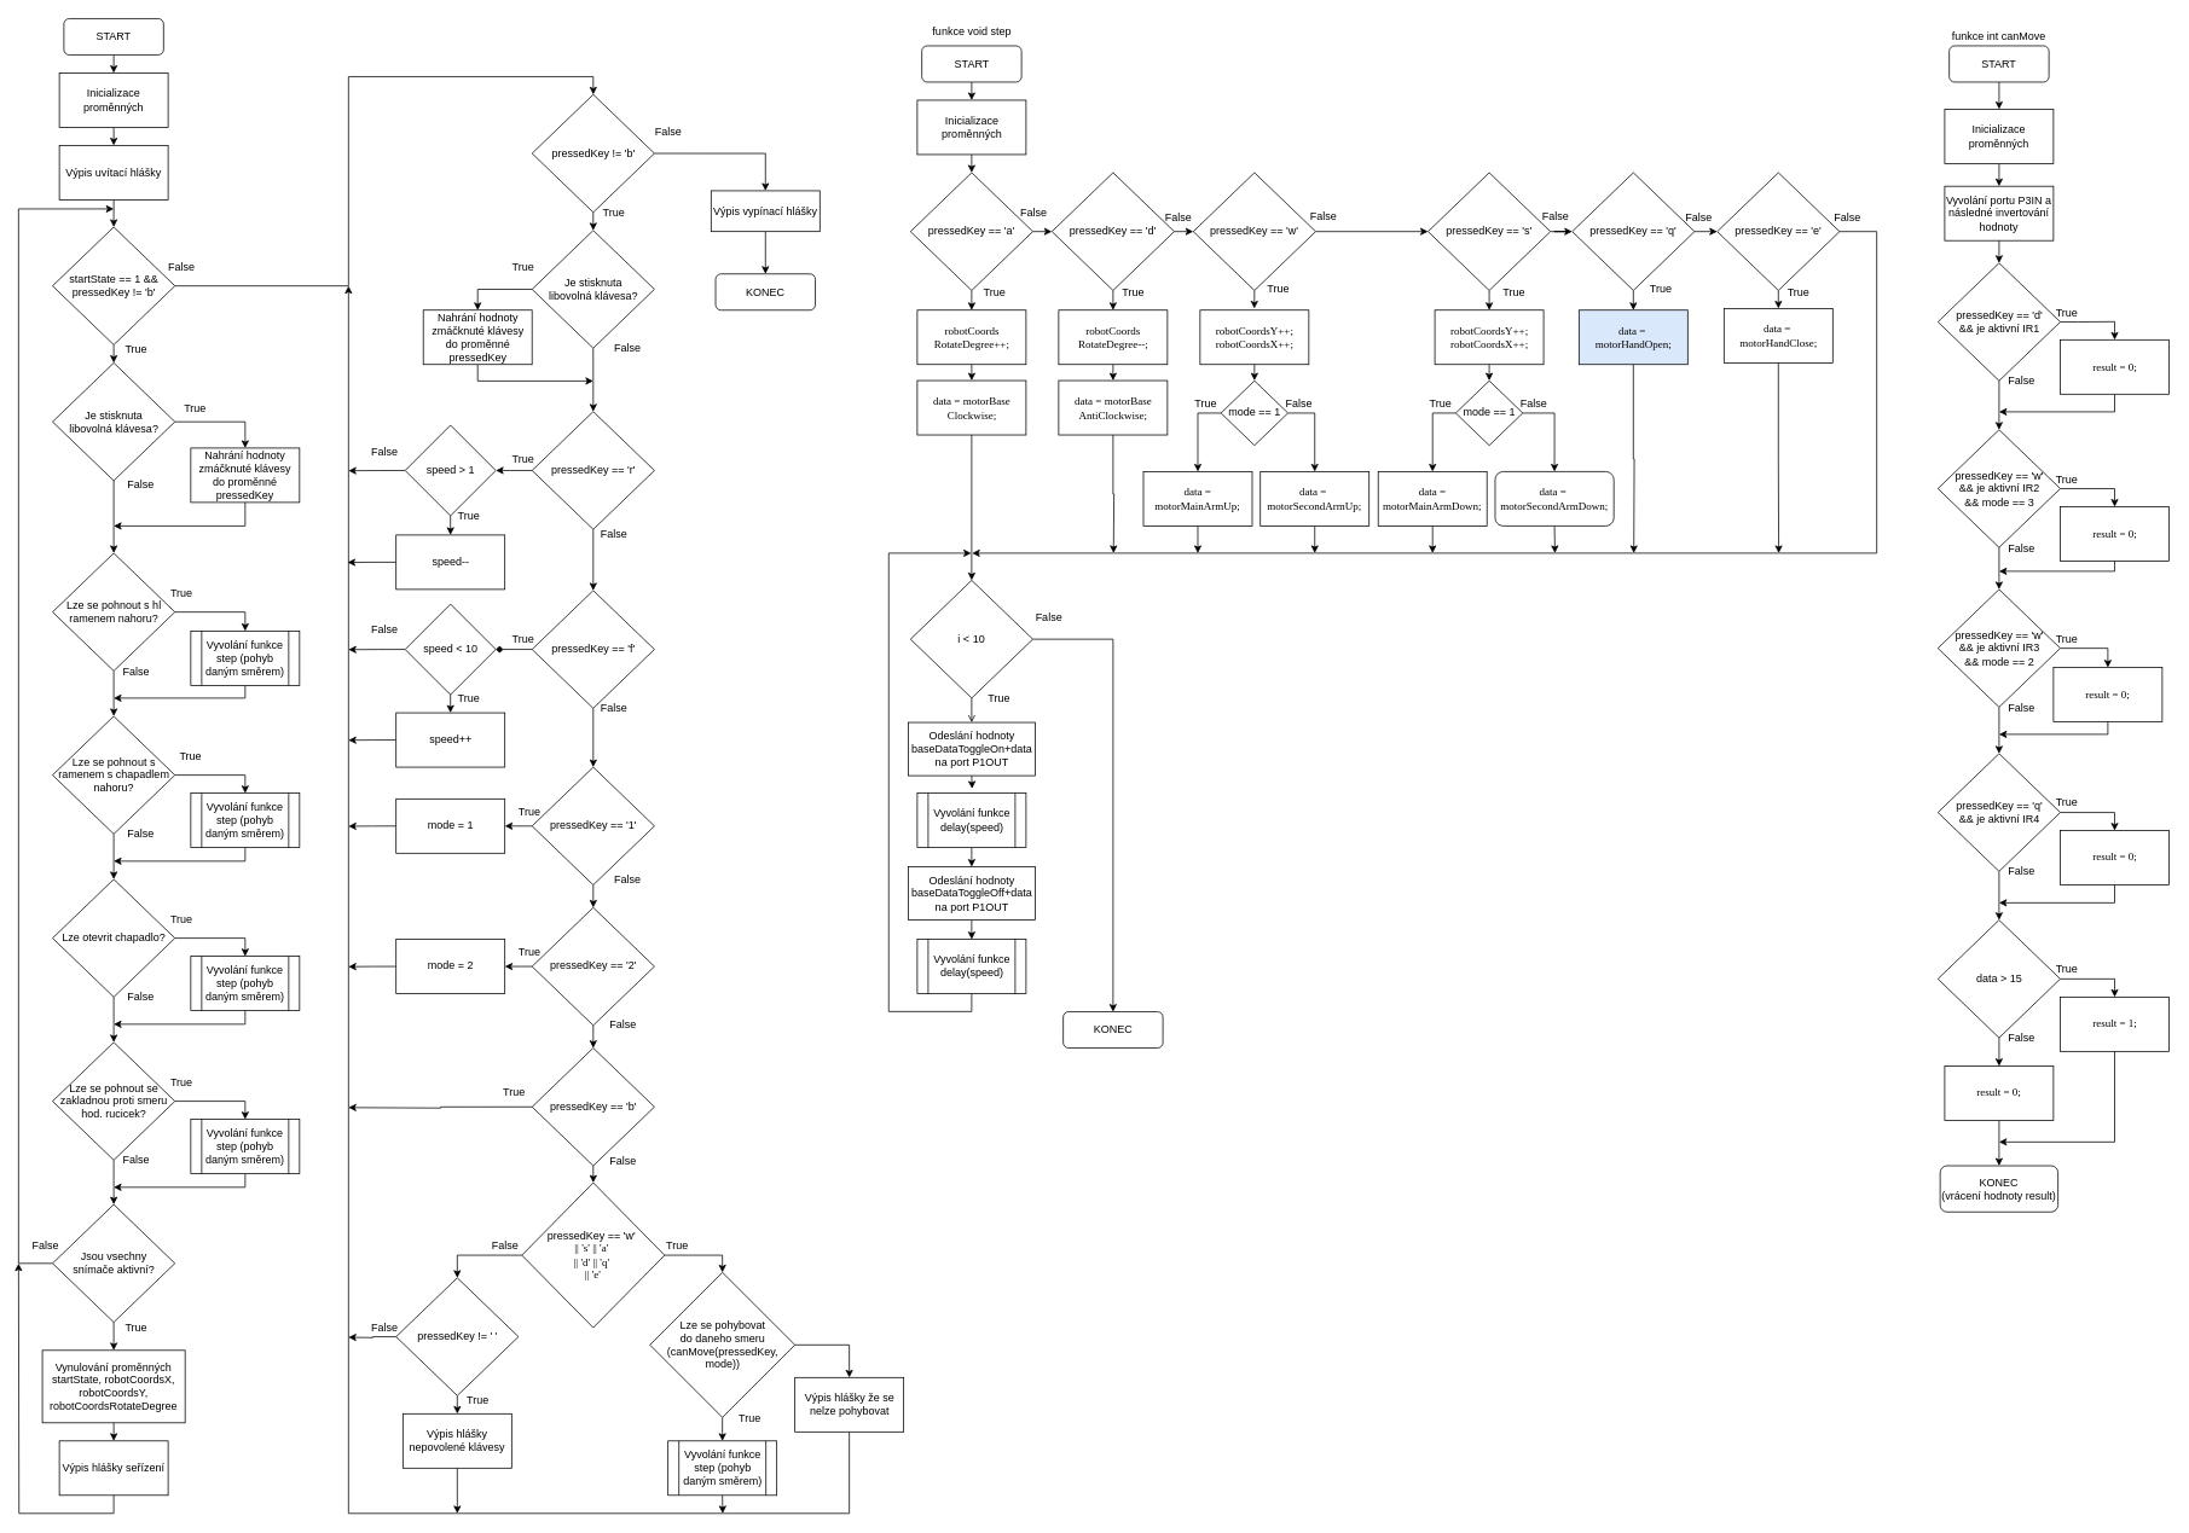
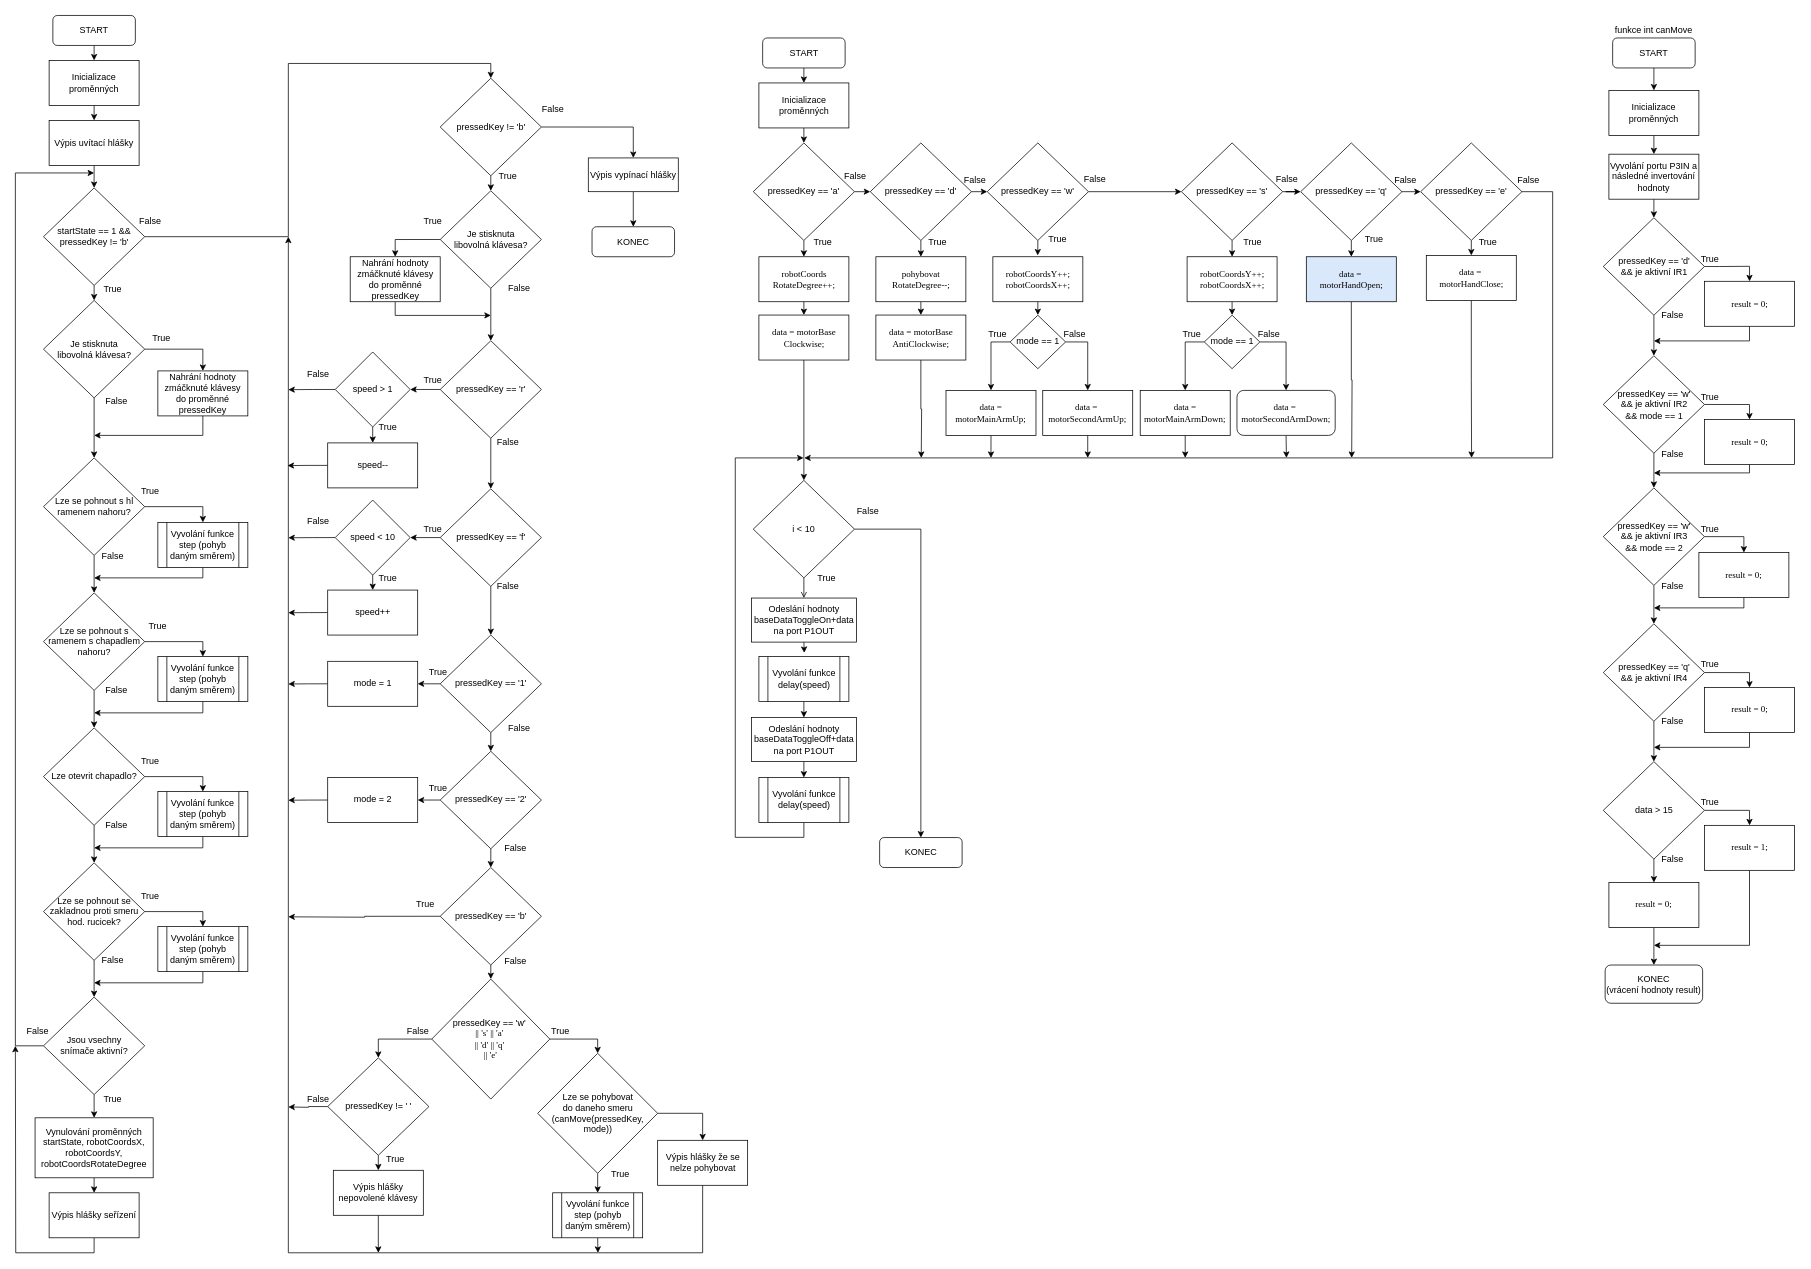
- <mxCell id="217" value="funkce void step" style="text;html=1;strokeColor=none;fillColor=none;align=center;verticalAlign=middle;whiteSpace=wrap;rounded=0;" vertex="1" parent="1"><mxGeometry x="971.5" y="20" width="200" height="30" as="geometry" /></mxCell>
- <mxCell id="161" value="&lt;span style=&quot;font-size: 9pt ; font-family: &amp;#34;consolas&amp;#34;&quot;&gt;robotCoords&lt;br&gt;RotateDegree--;&lt;/span&gt;" style="rounded=0;whiteSpace=wrap;html=1;" vertex="1" parent="1"><mxGeometry x="1167.5" y="341.75" width="120" height="60" as="geometry" /></mxCell>
+ <mxCell id="161" value="&lt;span style=&quot;font-size: 9pt ; font-family: &amp;#34;consolas&amp;#34;&quot;&gt;pohybovat&lt;br&gt;RotateDegree--;&lt;/span&gt;" style="rounded=0;whiteSpace=wrap;html=1;" vertex="1" parent="1"><mxGeometry x="1167.5" y="341.75" width="120" height="60" as="geometry" /></mxCell>
- <mxCell id="232" value="pressedKey == 'w'&lt;br&gt;&amp;amp;&amp;amp; je aktivní IR2 &lt;br&gt;&amp;amp;&amp;amp; mode == 3" style="rhombus;whiteSpace=wrap;html=1;" vertex="1" parent="1"><mxGeometry x="2137.5" y="473.75" width="135" height="130" as="geometry" /></mxCell>
+ <mxCell id="232" value="pressedKey == 'w'&lt;br&gt;&amp;amp;&amp;amp; je aktivní IR2 &lt;br&gt;&amp;amp;&amp;amp; mode == 1" style="rhombus;whiteSpace=wrap;html=1;" vertex="1" parent="1"><mxGeometry x="2137.5" y="473.75" width="135" height="130" as="geometry" /></mxCell>
- <mxCell id="73" style="edgeStyle=orthogonalEdgeStyle;rounded=0;orthogonalLoop=1;jettySize=auto;html=1;exitX=0;exitY=0.5;exitDx=0;exitDy=0;entryX=1;entryY=0.5;entryDx=0;entryDy=0;endArrow=diamond;" edge="1" parent="1" source="74" target="84"><mxGeometry relative="1" as="geometry" /></mxCell>
+ <mxCell id="73" style="edgeStyle=orthogonalEdgeStyle;rounded=0;orthogonalLoop=1;jettySize=auto;html=1;exitX=0;exitY=0.5;exitDx=0;exitDy=0;entryX=1;entryY=0.5;entryDx=0;entryDy=0;" edge="1" parent="1" source="74" target="84"><mxGeometry relative="1" as="geometry" /></mxCell>
